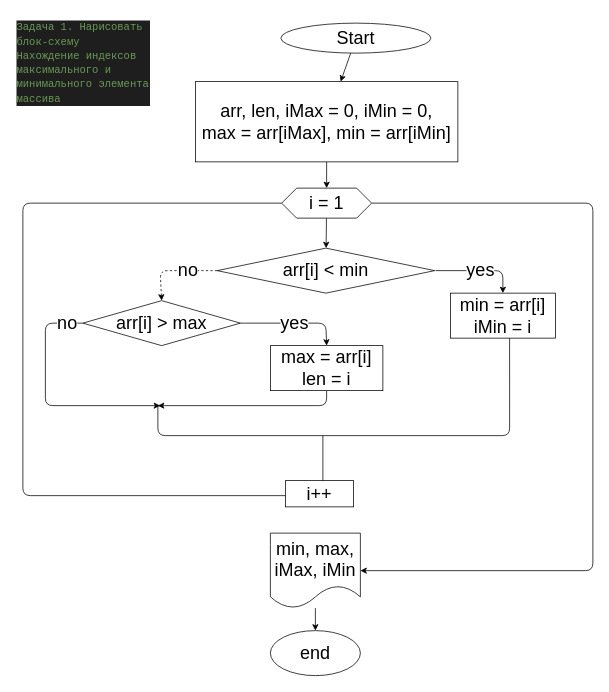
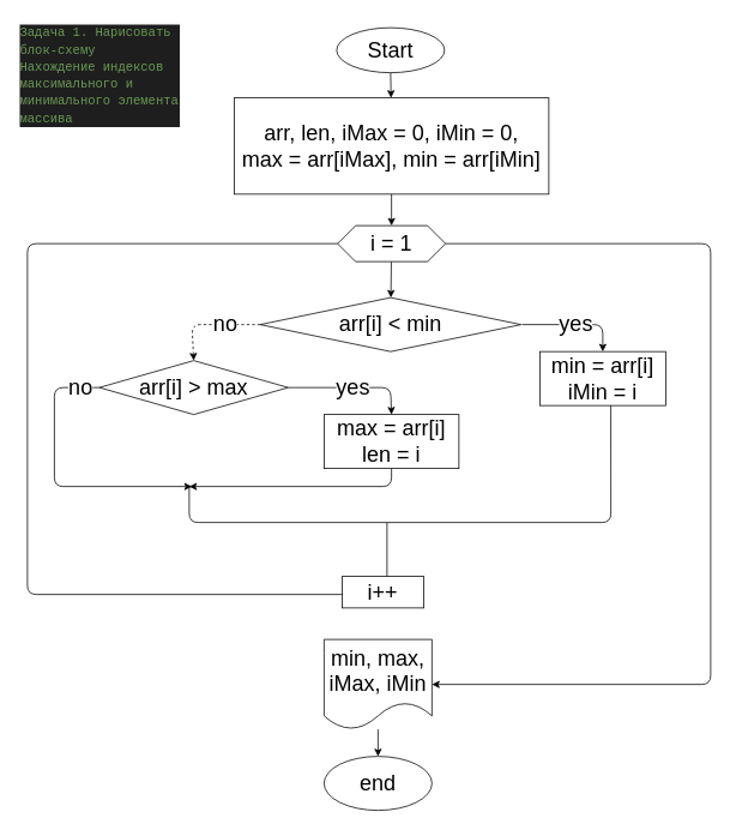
- <mxCell id="4" value="Start" style="ellipse;whiteSpace=wrap;html=1;fontSize=24;" vertex="1" parent="1"><mxGeometry x="374" y="30" width="200" height="40" as="geometry" /></mxCell>
+ <mxCell id="4" value="Start" style="ellipse;whiteSpace=wrap;html=1;fontSize=24;" vertex="1" parent="1"><mxGeometry x="374" y="30" width="120" height="50" as="geometry" /></mxCell>
